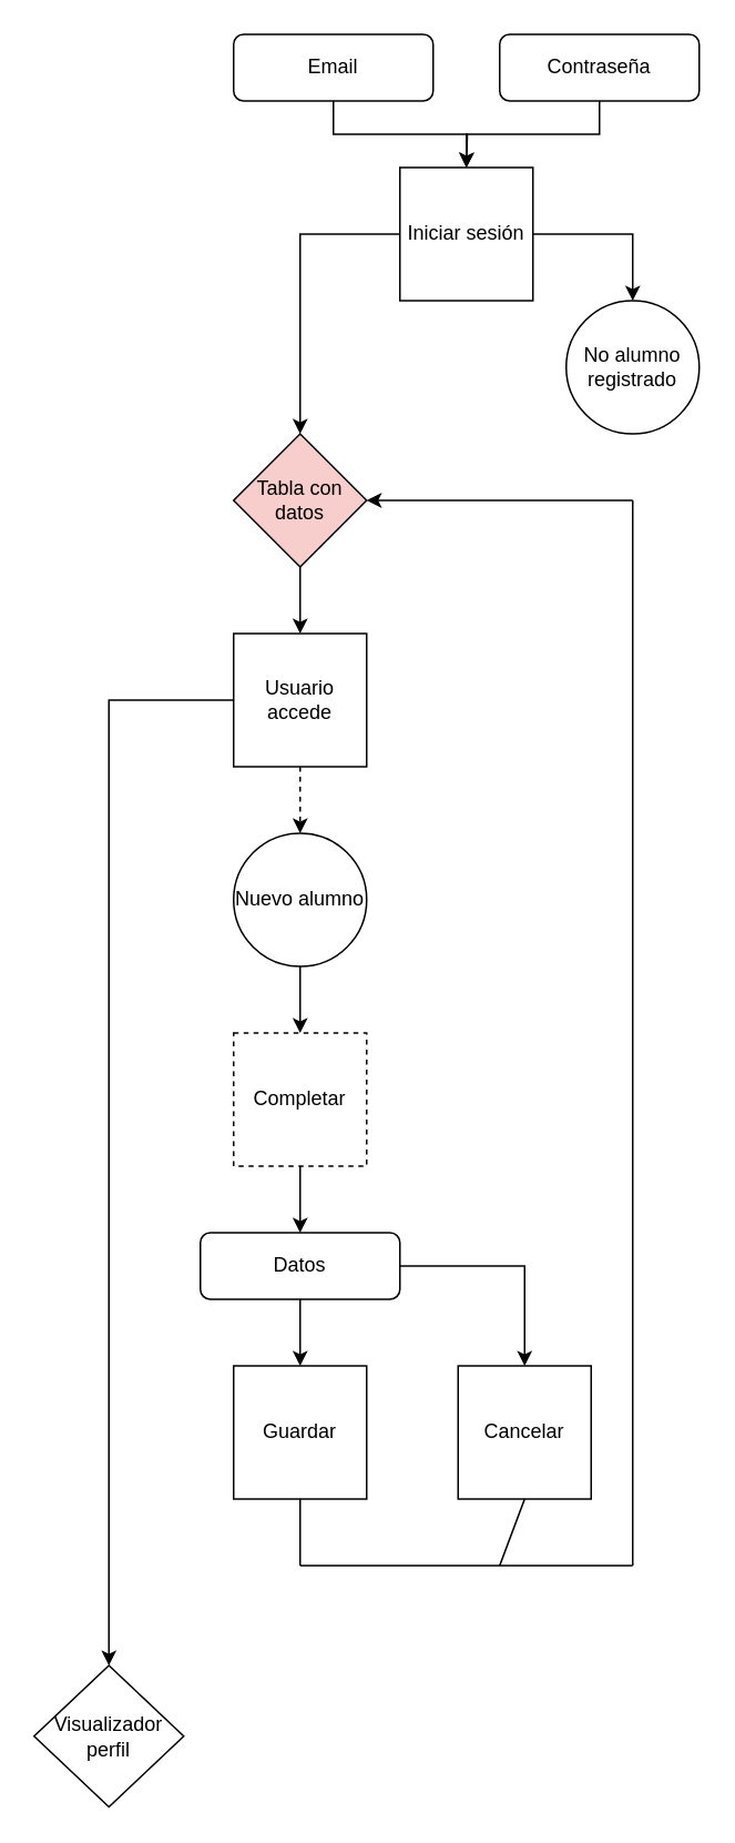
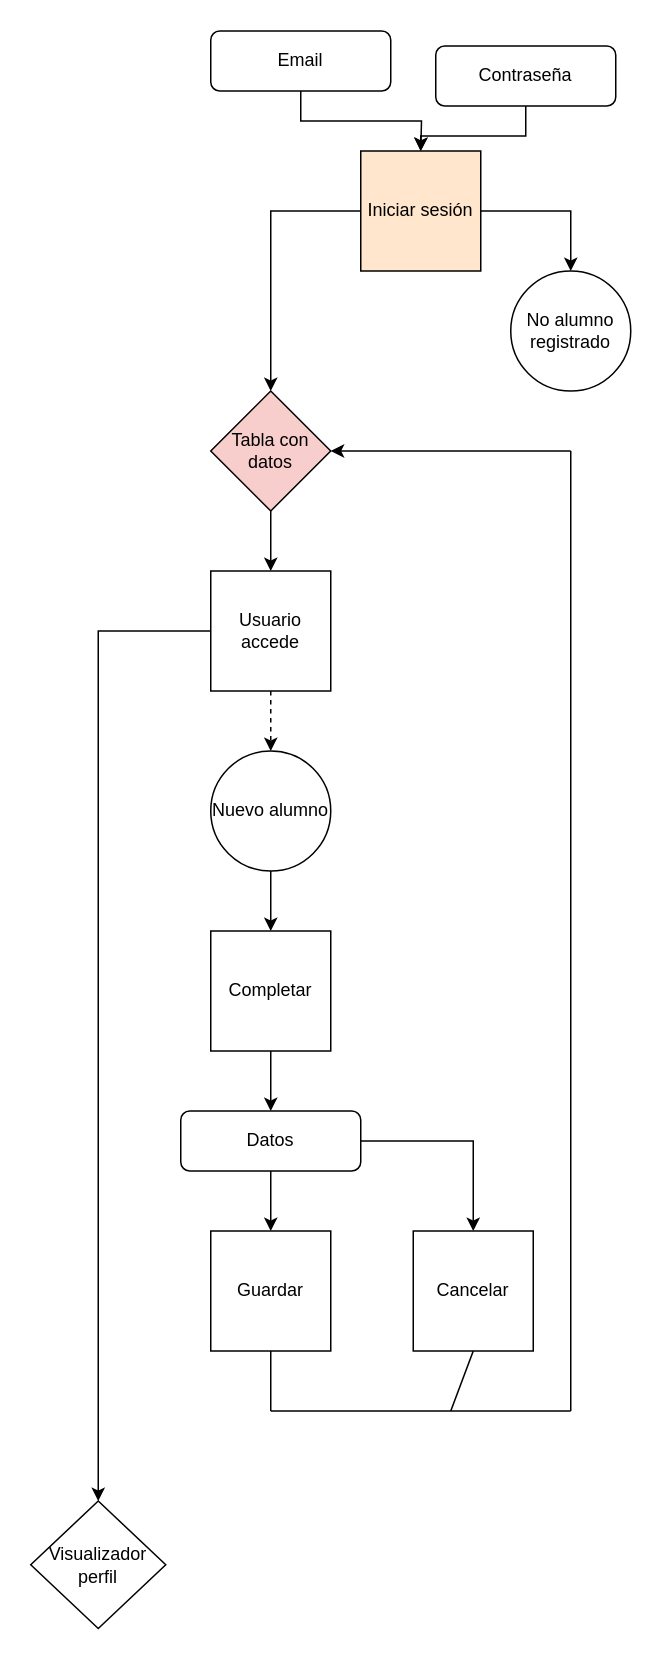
- <mxCell id="5" value="Contraseña" style="rounded=1;whiteSpace=wrap;html=1;fontSize=12;glass=0;strokeWidth=1;shadow=0;" parent="1" vertex="1"><mxGeometry x="300" y="20" width="120" height="40" as="geometry" /></mxCell>
+ <mxCell id="5" value="Contraseña" style="rounded=1;whiteSpace=wrap;html=1;fontSize=12;glass=0;strokeWidth=1;shadow=0;" parent="1" vertex="1"><mxGeometry x="290" y="30" width="120" height="40" as="geometry" /></mxCell>
- <mxCell id="8" value="Iniciar sesión" style="whiteSpace=wrap;html=1;aspect=fixed;" parent="1" vertex="1"><mxGeometry x="240" y="100" width="80" height="80" as="geometry" /></mxCell>
+ <mxCell id="8" value="Iniciar sesión" style="whiteSpace=wrap;html=1;aspect=fixed;fillColor=#ffe6cc;" parent="1" vertex="1"><mxGeometry x="240" y="100" width="80" height="80" as="geometry" /></mxCell>
- <mxCell id="19" value="Completar" style="whiteSpace=wrap;html=1;aspect=fixed;dashed=1;" parent="1" vertex="1"><mxGeometry x="140" y="620" width="80" height="80" as="geometry" /></mxCell>
+ <mxCell id="19" value="Completar" style="whiteSpace=wrap;html=1;aspect=fixed;" parent="1" vertex="1"><mxGeometry x="140" y="620" width="80" height="80" as="geometry" /></mxCell>
